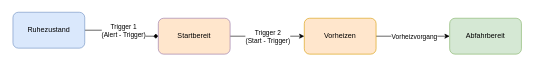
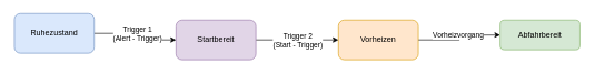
- <mxCell id="2" style="edgeStyle=orthogonalEdgeStyle;rounded=0;orthogonalLoop=1;jettySize=auto;html=1;endArrow=diamond;" parent="1" source="4" target="7" edge="1"><mxGeometry relative="1" as="geometry" /></mxCell>
+ <mxCell id="2" style="edgeStyle=orthogonalEdgeStyle;rounded=0;orthogonalLoop=1;jettySize=auto;html=1;" parent="1" source="4" target="7" edge="1"><mxGeometry relative="1" as="geometry" /></mxCell>
- <mxCell id="7" value="Startbereit" style="rounded=1;whiteSpace=wrap;html=1;fillColor=#ffe6cc;strokeColor=#9673a6;" parent="1" vertex="1"><mxGeometry x="263" y="30" width="120" height="60" as="geometry" /></mxCell>
+ <mxCell id="7" value="Startbereit" style="rounded=1;whiteSpace=wrap;html=1;fillColor=#e1d5e7;strokeColor=#9673a6;" parent="1" vertex="1"><mxGeometry x="263" y="30" width="120" height="60" as="geometry" /></mxCell>
- <mxCell id="11" value="Abfahrbereit" style="rounded=1;whiteSpace=wrap;html=1;fillColor=#d5e8d4;strokeColor=#82b366;" parent="1" vertex="1"><mxGeometry x="750" y="30" width="120" height="60" as="geometry" /></mxCell>
+ <mxCell id="11" value="Abfahrbereit" style="rounded=1;whiteSpace=wrap;html=1;fillColor=#d5e8d4;strokeColor=#82b366;" parent="1" vertex="1"><mxGeometry x="750" y="30" width="120" height="45" as="geometry" /></mxCell>
